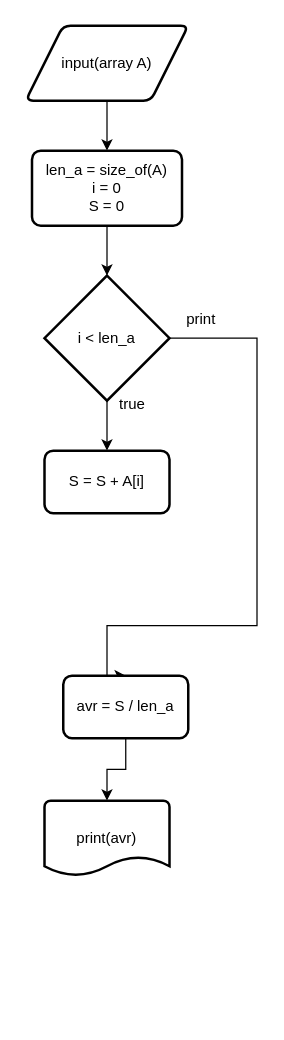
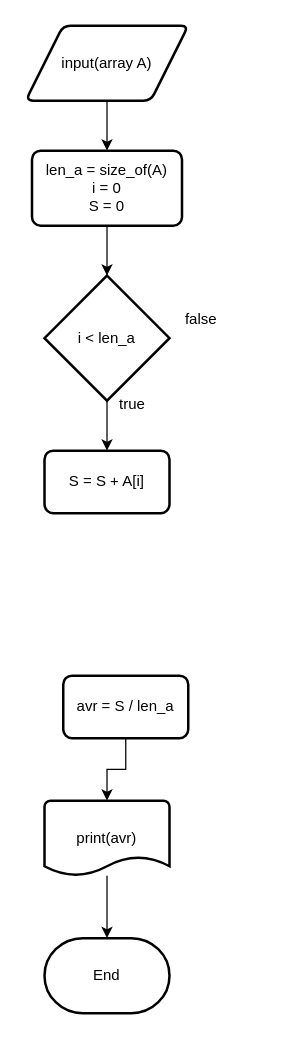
- <mxCell id="14" value="print" style="text;html=1;align=center;verticalAlign=middle;resizable=0;points=[];autosize=1;strokeColor=none;fillColor=none;" vertex="1" parent="1"><mxGeometry x="135" y="240" width="50" height="30" as="geometry" /></mxCell>
+ <mxCell id="14" value="false" style="text;html=1;align=center;verticalAlign=middle;resizable=0;points=[];autosize=1;strokeColor=none;fillColor=none;" vertex="1" parent="1"><mxGeometry x="135" y="240" width="50" height="30" as="geometry" /></mxCell>
- <mxCell id="7" style="edgeStyle=orthogonalEdgeStyle;rounded=0;orthogonalLoop=1;jettySize=auto;html=1;entryX=0.5;entryY=0;entryDx=0;entryDy=0;" edge="1" parent="1" source="8" target="16"><mxGeometry relative="1" as="geometry"><Array as="points"><mxPoint x="205" y="270" /><mxPoint x="205" y="500" /><mxPoint x="85" y="500" /></Array></mxGeometry></mxCell>
+ <mxCell id="10" style="edgeStyle=orthogonalEdgeStyle;rounded=0;orthogonalLoop=1;jettySize=auto;html=1;entryX=0.5;entryY=0;entryDx=0;entryDy=0;entryPerimeter=0;" edge="1" parent="1" source="11" target="12"><mxGeometry relative="1" as="geometry" /></mxCell>
+ <mxCell id="12" value="End" style="strokeWidth=2;html=1;shape=mxgraph.flowchart.terminator;whiteSpace=wrap;" vertex="1" parent="1"><mxGeometry x="35" y="750" width="100" height="60" as="geometry" /></mxCell>
